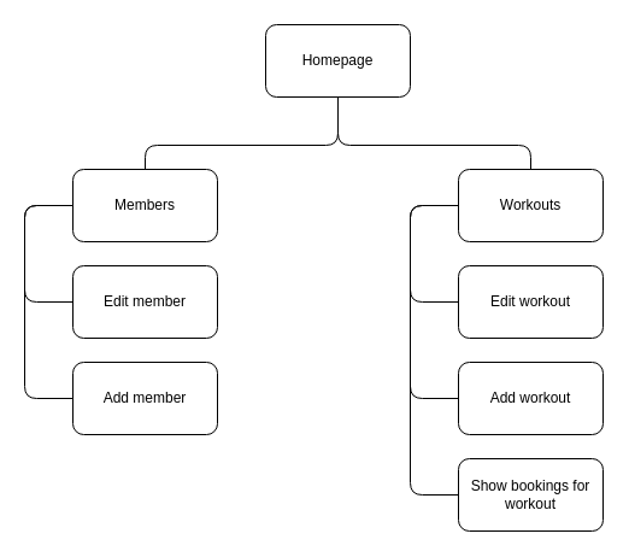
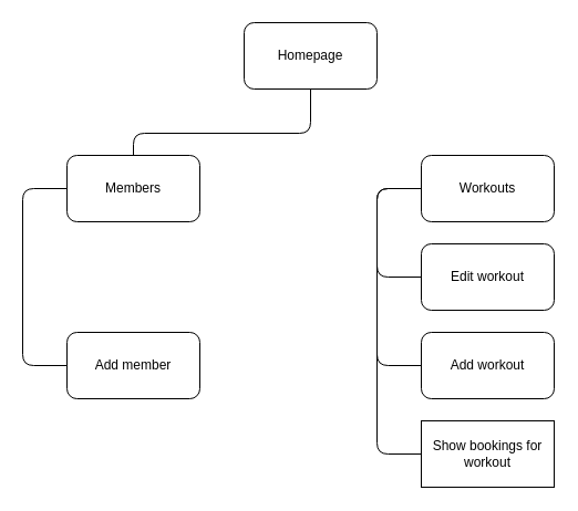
- <mxCell id="6" value="" style="endArrow=none;html=1;exitX=0.5;exitY=0;exitDx=0;exitDy=0;entryX=0.5;entryY=1;entryDx=0;entryDy=0;" edge="1" parent="1" source="4" target="2"><mxGeometry width="50" height="50" relative="1" as="geometry"><mxPoint x="130" y="150" as="sourcePoint" /><mxPoint x="290" y="90" as="targetPoint" /><Array as="points"><mxPoint x="440" y="120" /><mxPoint x="280" y="120" /></Array></mxGeometry></mxCell>
- <mxCell id="13" value="" style="endArrow=none;html=1;exitX=0;exitY=0.5;exitDx=0;exitDy=0;entryX=0;entryY=0.5;entryDx=0;entryDy=0;" edge="1" parent="1" source="7" target="3"><mxGeometry width="50" height="50" relative="1" as="geometry"><mxPoint x="70" y="330" as="sourcePoint" /><mxPoint x="50" y="150" as="targetPoint" /><Array as="points"><mxPoint x="20" y="250" /><mxPoint x="20" y="170" /></Array></mxGeometry></mxCell>
- <mxCell id="7" value="Edit member" style="rounded=1;whiteSpace=wrap;html=1;" vertex="1" parent="1"><mxGeometry x="60" y="220" width="120" height="60" as="geometry" /></mxCell>
- <mxCell id="11" value="Show bookings for workout" style="rounded=1;whiteSpace=wrap;html=1;" vertex="1" parent="1"><mxGeometry x="380" y="380" width="120" height="60" as="geometry" /></mxCell>
+ <mxCell id="11" value="Show bookings for workout" style="whiteSpace=wrap;html=1;rounded=0;" vertex="1" parent="1"><mxGeometry x="380" y="380" width="120" height="60" as="geometry" /></mxCell>
